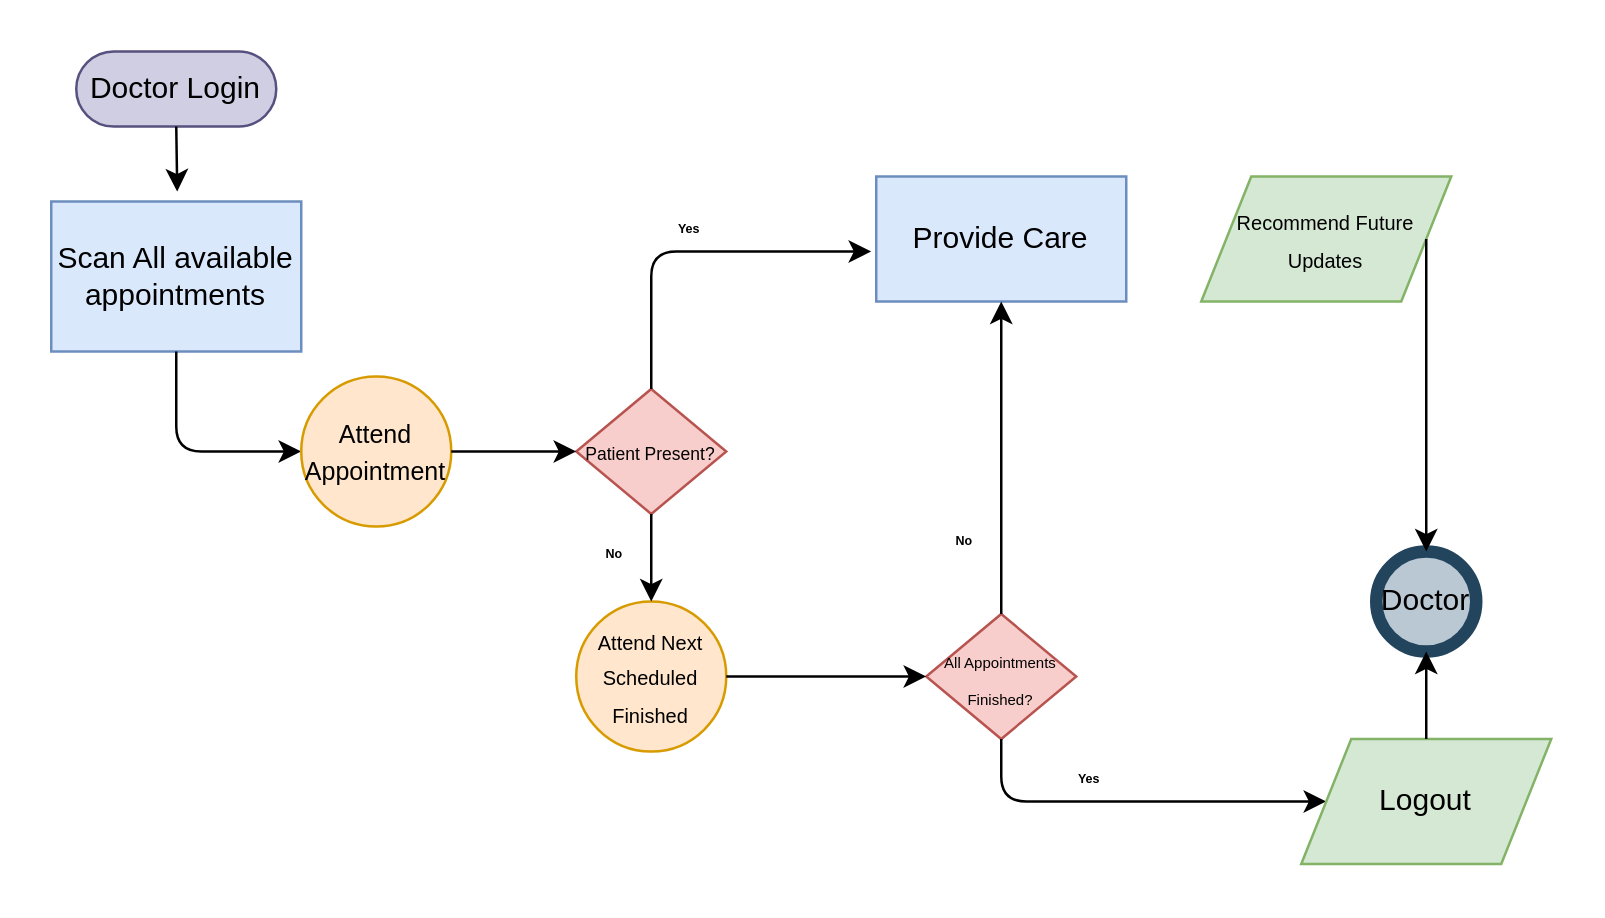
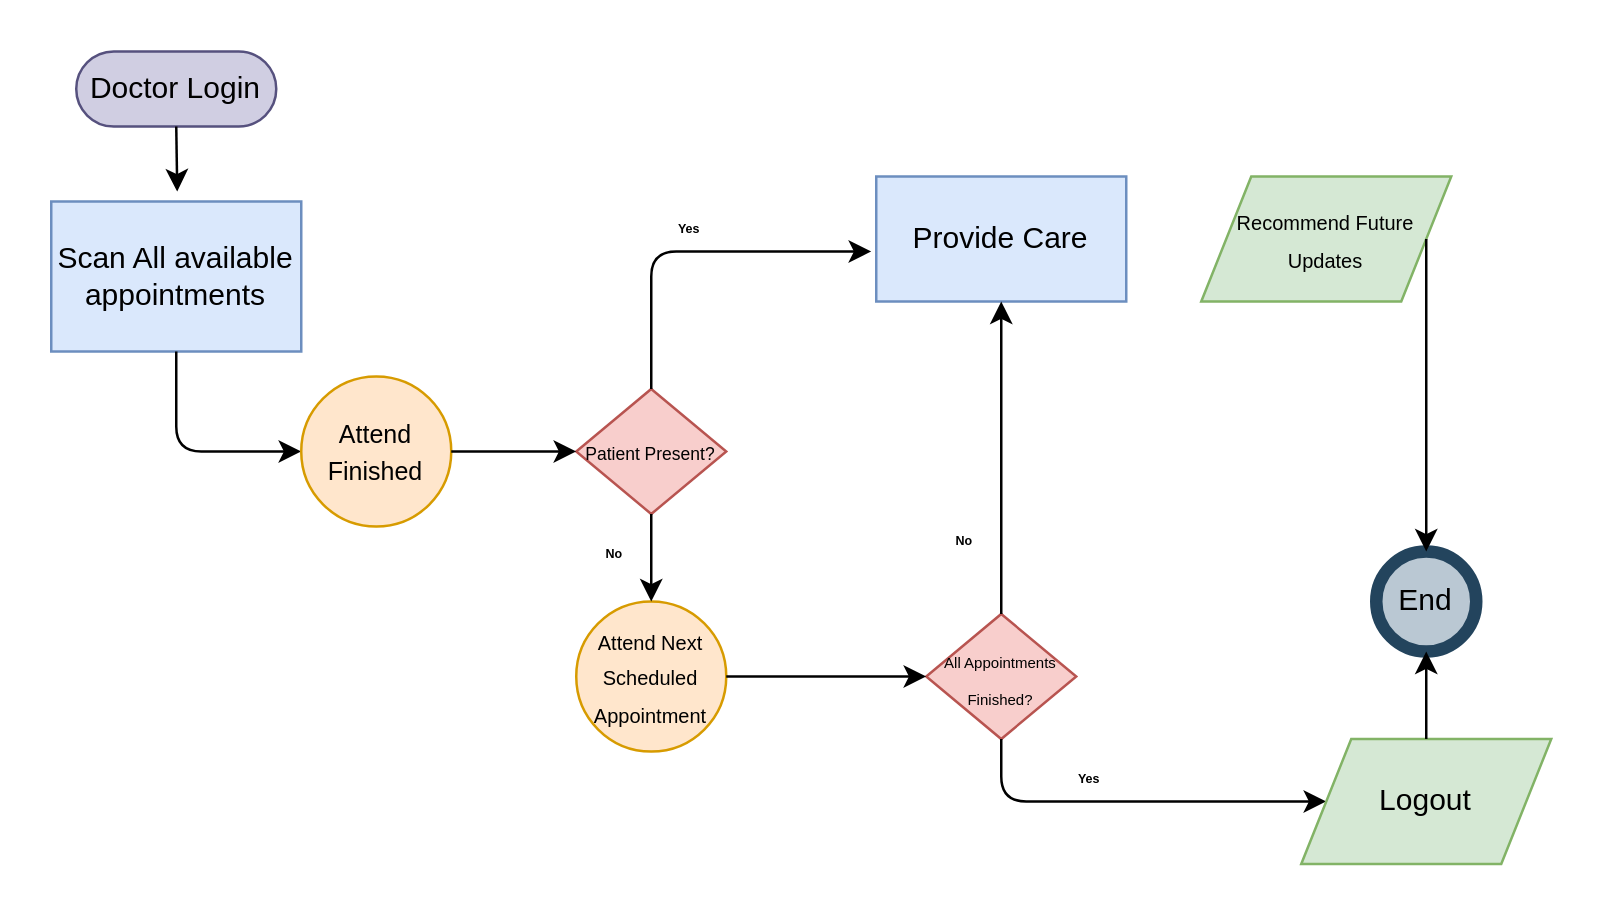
- <mxCell id="6" value="&lt;font style=&quot;font-size: 10px;&quot;&gt;Attend Appointment&lt;/font&gt;" style="shape=ellipse;html=1;dashed=0;whiteSpace=wrap;aspect=fixed;perimeter=ellipsePerimeter;fillColor=#ffe6cc;strokeColor=#d79b00;" vertex="1" parent="1"><mxGeometry x="120" y="150" width="60" height="60" as="geometry" /></mxCell>
+ <mxCell id="6" value="&lt;font style=&quot;font-size: 10px;&quot;&gt;Attend Finished&lt;/font&gt;" style="shape=ellipse;html=1;dashed=0;whiteSpace=wrap;aspect=fixed;perimeter=ellipsePerimeter;fillColor=#ffe6cc;strokeColor=#d79b00;" vertex="1" parent="1"><mxGeometry x="120" y="150" width="60" height="60" as="geometry" /></mxCell>
- <mxCell id="11" value="Doctor" style="shape=ellipse;html=1;dashed=0;whiteSpace=wrap;aspect=fixed;strokeWidth=5;perimeter=ellipsePerimeter;fillColor=#bac8d3;strokeColor=#23445d;" vertex="1" parent="1"><mxGeometry x="550" y="220" width="40" height="40" as="geometry" /></mxCell>
+ <mxCell id="11" value="End" style="shape=ellipse;html=1;dashed=0;whiteSpace=wrap;aspect=fixed;strokeWidth=5;perimeter=ellipsePerimeter;fillColor=#bac8d3;strokeColor=#23445d;" vertex="1" parent="1"><mxGeometry x="550" y="220" width="40" height="40" as="geometry" /></mxCell>
- <mxCell id="12" value="&lt;font style=&quot;font-size: 8px;&quot;&gt;Attend Next Scheduled Finished&lt;/font&gt;" style="shape=ellipse;html=1;dashed=0;whiteSpace=wrap;aspect=fixed;perimeter=ellipsePerimeter;fillColor=#ffe6cc;strokeColor=#d79b00;" vertex="1" parent="1"><mxGeometry x="230" y="240" width="60" height="60" as="geometry" /></mxCell>
+ <mxCell id="12" value="&lt;font style=&quot;font-size: 8px;&quot;&gt;Attend Next Scheduled Appointment&lt;/font&gt;" style="shape=ellipse;html=1;dashed=0;whiteSpace=wrap;aspect=fixed;perimeter=ellipsePerimeter;fillColor=#ffe6cc;strokeColor=#d79b00;" vertex="1" parent="1"><mxGeometry x="230" y="240" width="60" height="60" as="geometry" /></mxCell>
